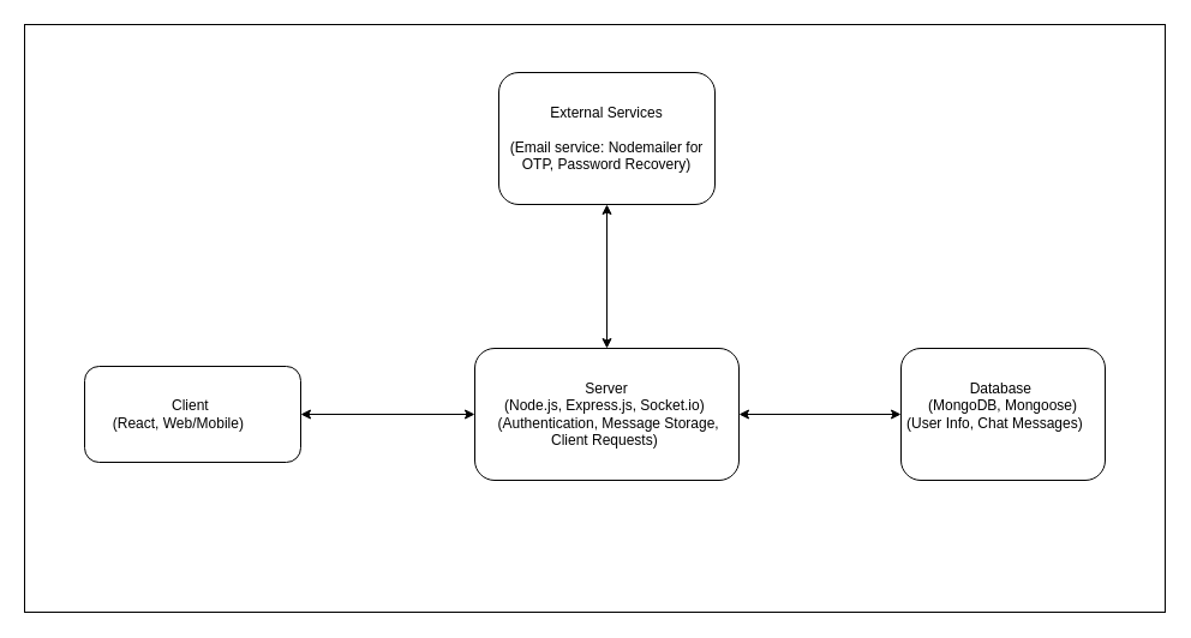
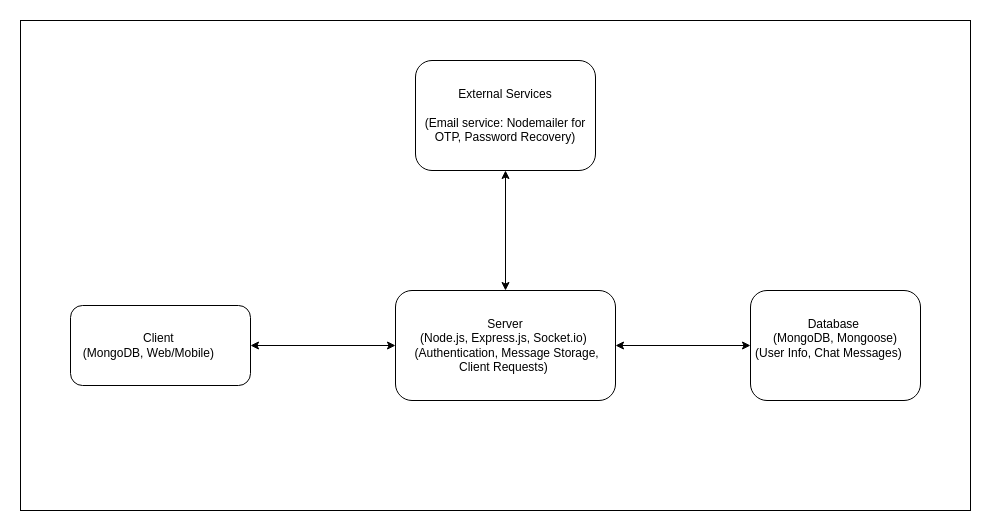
- <mxCell id="4" value="Client&amp;nbsp;&lt;br&gt; (React, Web/Mobile) &amp;nbsp; &amp;nbsp; &amp;nbsp;&amp;nbsp;" style="rounded=1;whiteSpace=wrap;html=1;" vertex="1" parent="1"><mxGeometry x="70" y="305" width="180" height="80" as="geometry" /></mxCell>
+ <mxCell id="4" value="Client&amp;nbsp;&lt;br&gt; (MongoDB, Web/Mobile) &amp;nbsp; &amp;nbsp; &amp;nbsp;&amp;nbsp;" style="rounded=1;whiteSpace=wrap;html=1;" vertex="1" parent="1"><mxGeometry x="70" y="305" width="180" height="80" as="geometry" /></mxCell>
